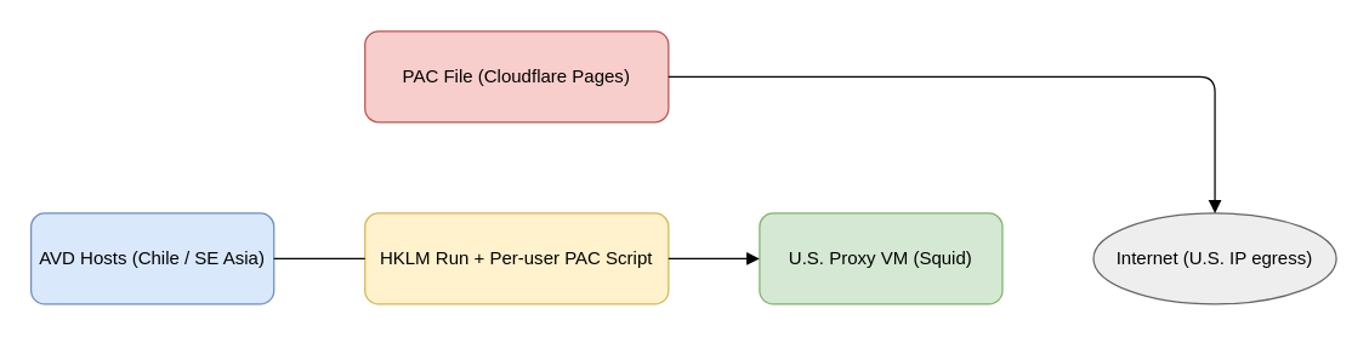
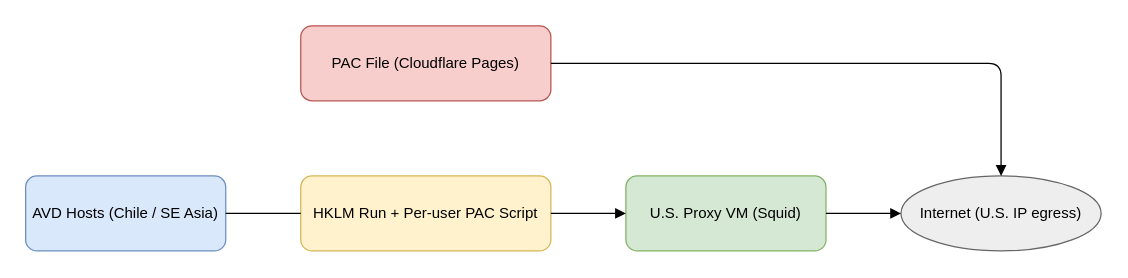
+ <mxCell id="10" style="edgeStyle=orthogonalEdgeStyle;endArrow=block;html=1;strokeColor=#000000;" edge="1" parent="1" source="5" target="6"><mxGeometry relative="1" as="geometry" /></mxCell>
